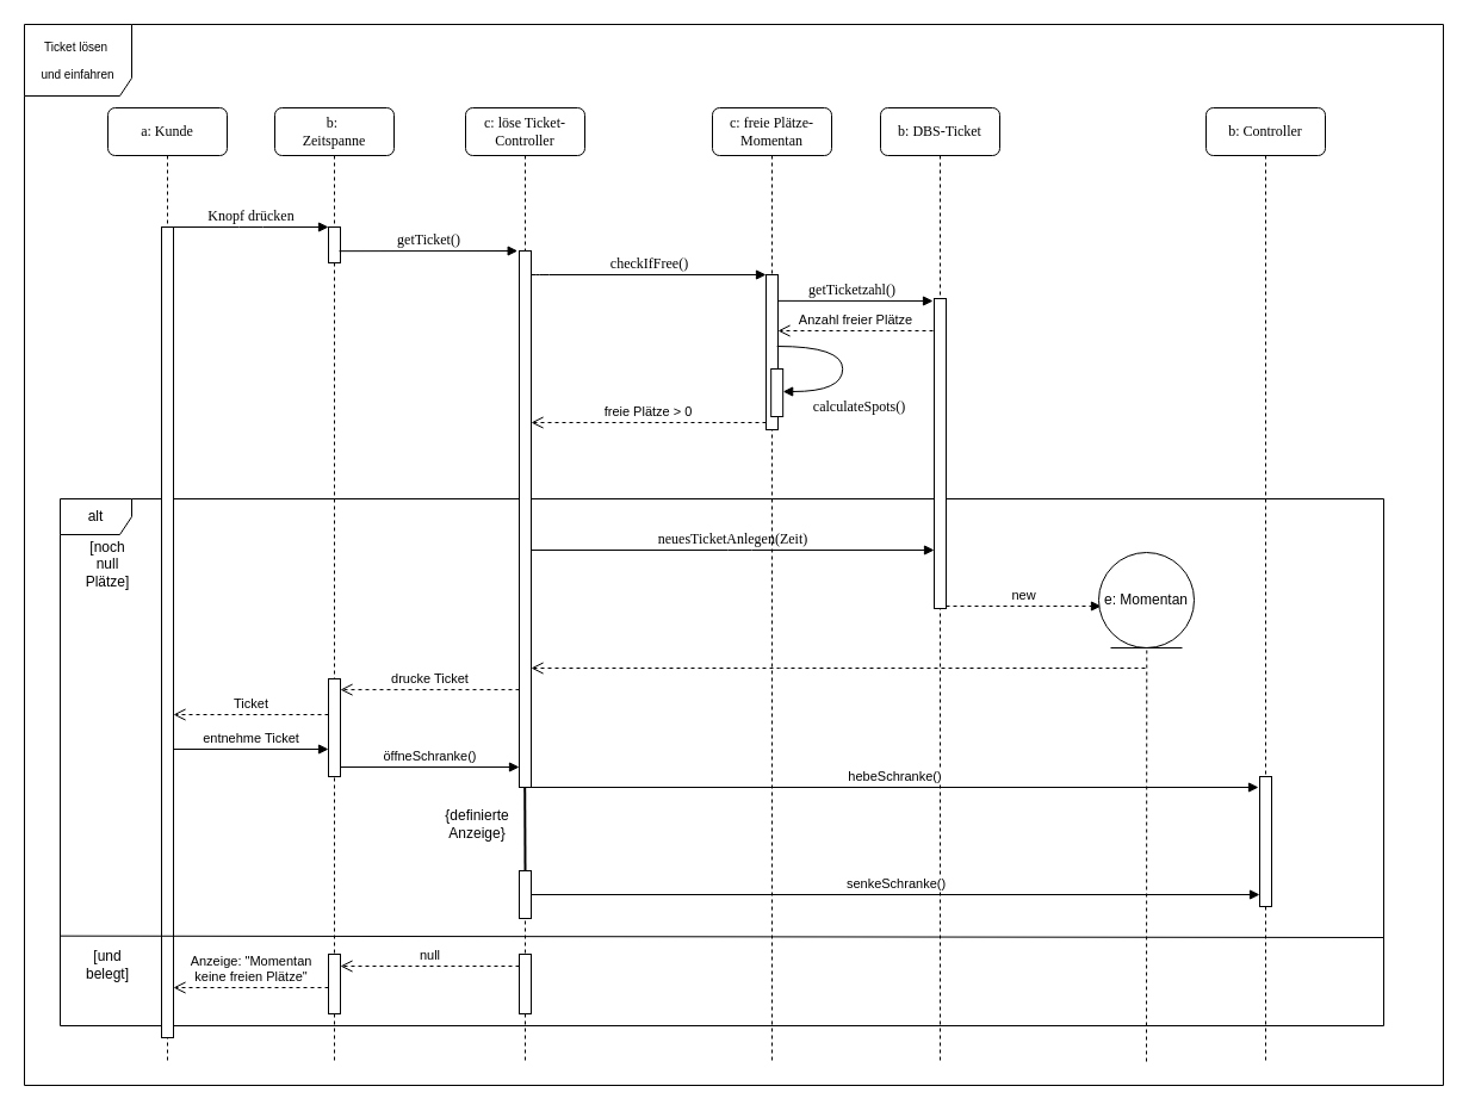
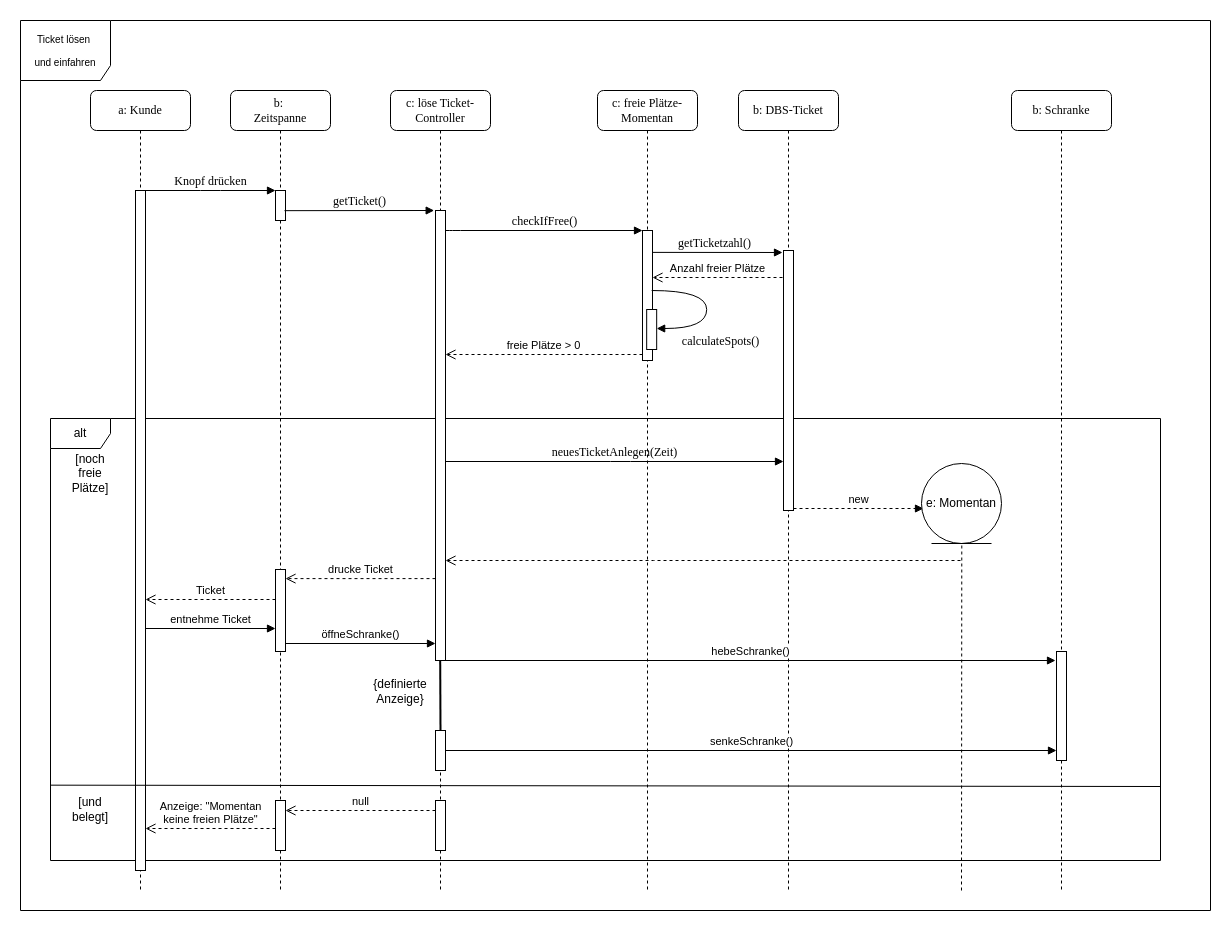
- <mxCell id="16" value="b: Controller&lt;br&gt;" style="shape=umlLifeline;perimeter=lifelinePerimeter;whiteSpace=wrap;html=1;container=1;collapsible=0;recursiveResize=0;outlineConnect=0;rounded=1;shadow=0;comic=0;labelBackgroundColor=none;strokeColor=#000000;strokeWidth=1;fillColor=#FFFFFF;fontFamily=Verdana;fontSize=12;fontColor=#000000;align=center;" parent="1" vertex="1"><mxGeometry x="1011" y="90" width="100" height="800" as="geometry" /></mxCell>
+ <mxCell id="16" value="b: Schranke&lt;br&gt;" style="shape=umlLifeline;perimeter=lifelinePerimeter;whiteSpace=wrap;html=1;container=1;collapsible=0;recursiveResize=0;outlineConnect=0;rounded=1;shadow=0;comic=0;labelBackgroundColor=none;strokeColor=#000000;strokeWidth=1;fillColor=#FFFFFF;fontFamily=Verdana;fontSize=12;fontColor=#000000;align=center;" parent="1" vertex="1"><mxGeometry x="1011" y="90" width="100" height="800" as="geometry" /></mxCell>
- <mxCell id="29" value="[noch null Plätze]" style="text;html=1;strokeColor=none;fillColor=none;align=center;verticalAlign=middle;whiteSpace=wrap;rounded=0;" parent="1" vertex="1"><mxGeometry x="70" y="463" width="40" height="20" as="geometry" /></mxCell>
+ <mxCell id="29" value="[noch freie Plätze]" style="text;html=1;strokeColor=none;fillColor=none;align=center;verticalAlign=middle;whiteSpace=wrap;rounded=0;" parent="1" vertex="1"><mxGeometry x="70" y="463" width="40" height="20" as="geometry" /></mxCell>
